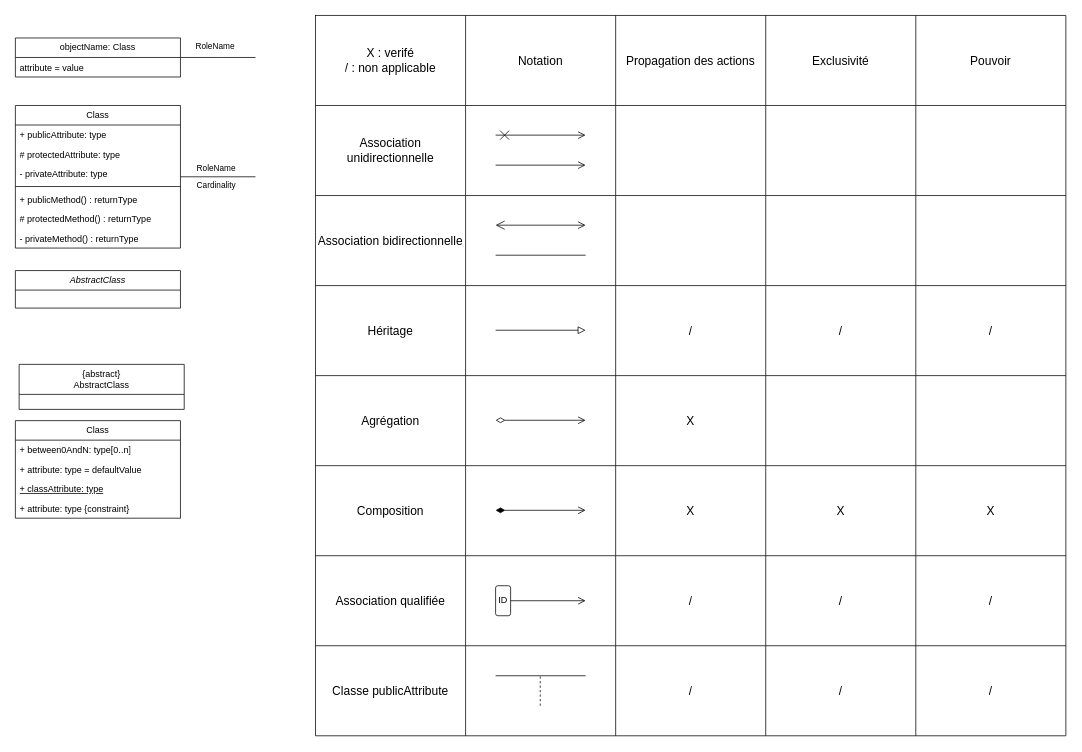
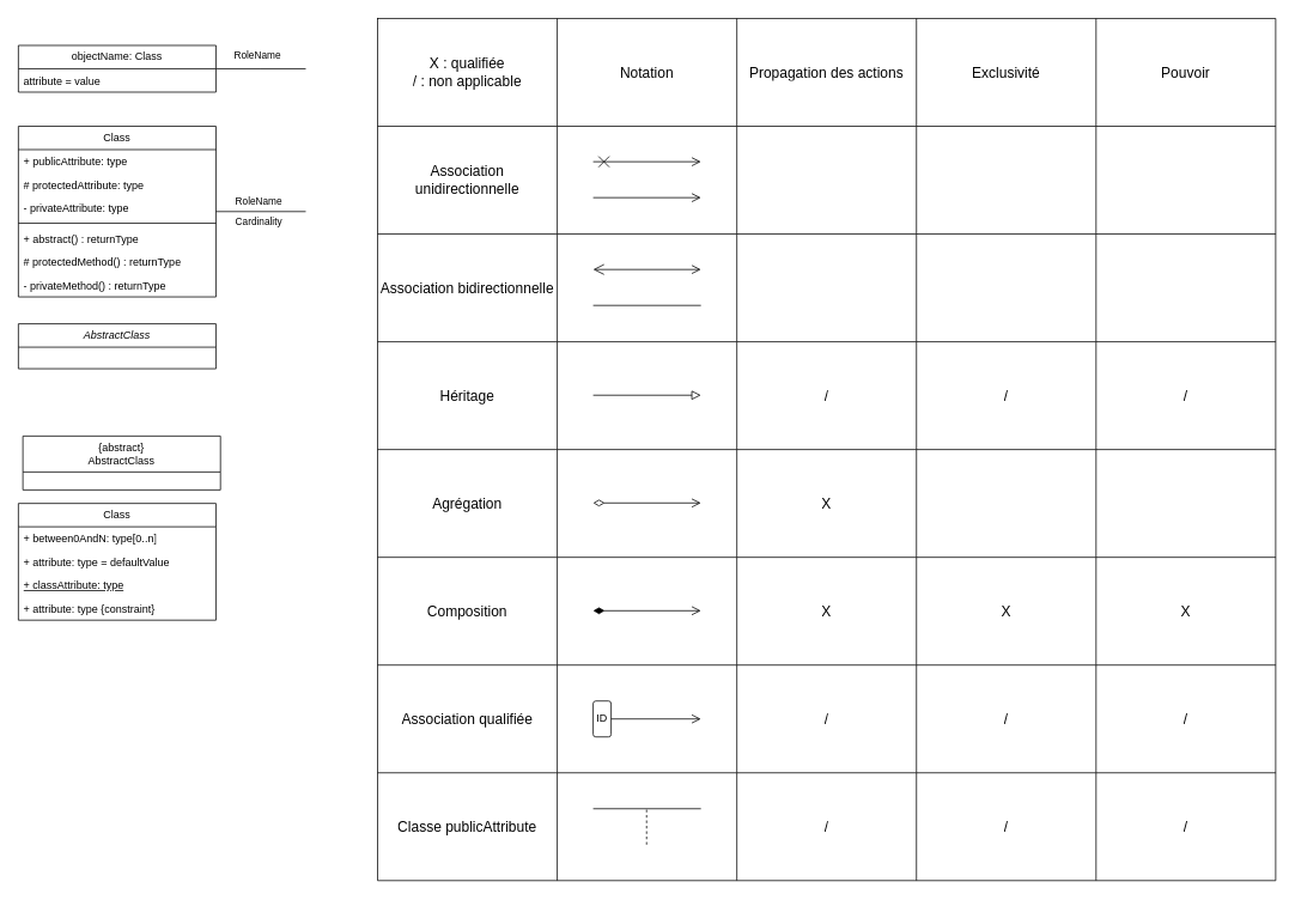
- <mxCell id="4" value="X : verifé&lt;div&gt;/ : non applicable&lt;/div&gt;" style="shape=partialRectangle;html=1;whiteSpace=wrap;connectable=0;strokeColor=inherit;overflow=hidden;fillColor=none;top=0;left=0;bottom=0;right=0;pointerEvents=1;fontSize=16;container=1;" parent="3" vertex="1"><mxGeometry width="200" height="120" as="geometry"><mxRectangle width="200" height="120" as="alternateBounds" /></mxGeometry></mxCell>
+ <mxCell id="4" value="X : qualifiée&lt;div&gt;/ : non applicable&lt;/div&gt;" style="shape=partialRectangle;html=1;whiteSpace=wrap;connectable=0;strokeColor=inherit;overflow=hidden;fillColor=none;top=0;left=0;bottom=0;right=0;pointerEvents=1;fontSize=16;container=1;" parent="3" vertex="1"><mxGeometry width="200" height="120" as="geometry"><mxRectangle width="200" height="120" as="alternateBounds" /></mxGeometry></mxCell>
- <mxCell id="70" value="+ publicMethod() : returnType" style="text;strokeColor=none;fillColor=none;align=left;verticalAlign=top;spacingLeft=4;spacingRight=4;overflow=hidden;rotatable=0;points=[[0,0.5],[1,0.5]];portConstraint=eastwest;whiteSpace=wrap;html=1;" parent="65" vertex="1"><mxGeometry y="112" width="220" height="26" as="geometry" /></mxCell>
+ <mxCell id="70" value="+ abstract() : returnType" style="text;strokeColor=none;fillColor=none;align=left;verticalAlign=top;spacingLeft=4;spacingRight=4;overflow=hidden;rotatable=0;points=[[0,0.5],[1,0.5]];portConstraint=eastwest;whiteSpace=wrap;html=1;" parent="65" vertex="1"><mxGeometry y="112" width="220" height="26" as="geometry" /></mxCell>
